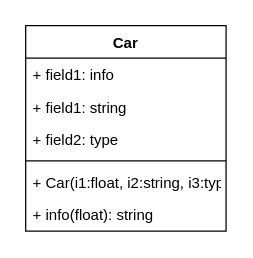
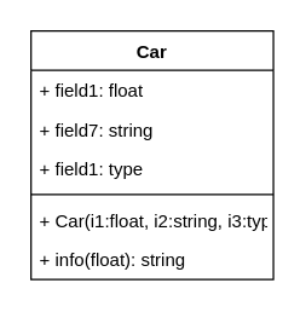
- <mxCell id="3" value="+ field1: info" style="text;strokeColor=none;fillColor=none;align=left;verticalAlign=top;spacingLeft=4;spacingRight=4;overflow=hidden;rotatable=0;points=[[0,0.5],[1,0.5]];portConstraint=eastwest;" vertex="1" parent="2"><mxGeometry y="26" width="160" height="26" as="geometry" /></mxCell>
+ <mxCell id="3" value="+ field1: float" style="text;strokeColor=none;fillColor=none;align=left;verticalAlign=top;spacingLeft=4;spacingRight=4;overflow=hidden;rotatable=0;points=[[0,0.5],[1,0.5]];portConstraint=eastwest;" vertex="1" parent="2"><mxGeometry y="26" width="160" height="26" as="geometry" /></mxCell>
- <mxCell id="4" value="+ field1: string" style="text;strokeColor=none;fillColor=none;align=left;verticalAlign=top;spacingLeft=4;spacingRight=4;overflow=hidden;rotatable=0;points=[[0,0.5],[1,0.5]];portConstraint=eastwest;" vertex="1" parent="2"><mxGeometry y="52" width="160" height="26" as="geometry" /></mxCell>
+ <mxCell id="4" value="+ field7: string" style="text;strokeColor=none;fillColor=none;align=left;verticalAlign=top;spacingLeft=4;spacingRight=4;overflow=hidden;rotatable=0;points=[[0,0.5],[1,0.5]];portConstraint=eastwest;" vertex="1" parent="2"><mxGeometry y="52" width="160" height="26" as="geometry" /></mxCell>
- <mxCell id="5" value="+ field2: type" style="text;strokeColor=none;fillColor=none;align=left;verticalAlign=top;spacingLeft=4;spacingRight=4;overflow=hidden;rotatable=0;points=[[0,0.5],[1,0.5]];portConstraint=eastwest;" vertex="1" parent="2"><mxGeometry y="78" width="160" height="26" as="geometry" /></mxCell>
+ <mxCell id="5" value="+ field1: type" style="text;strokeColor=none;fillColor=none;align=left;verticalAlign=top;spacingLeft=4;spacingRight=4;overflow=hidden;rotatable=0;points=[[0,0.5],[1,0.5]];portConstraint=eastwest;" vertex="1" parent="2"><mxGeometry y="78" width="160" height="26" as="geometry" /></mxCell>
